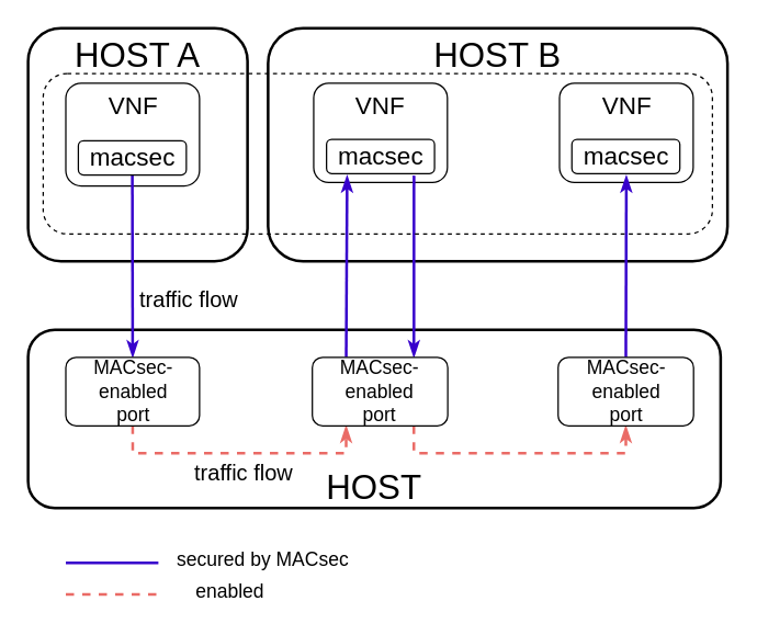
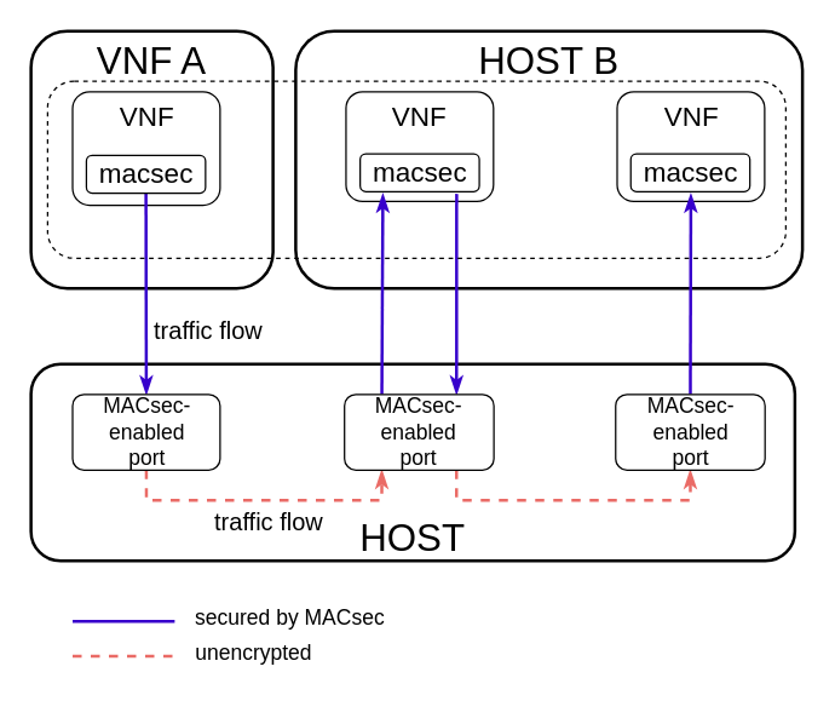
- <mxCell id="6" value="HOST A" style="rounded=1;whiteSpace=wrap;html=1;fontSize=25;strokeWidth=2;spacing=0;spacingBottom=0;fillColor=none;verticalAlign=top;" parent="1" vertex="1"><mxGeometry x="20" y="20" width="160" height="170" as="geometry" /></mxCell>
+ <mxCell id="6" value="VNF A" style="rounded=1;whiteSpace=wrap;html=1;fontSize=25;strokeWidth=2;spacing=0;spacingBottom=0;fillColor=none;verticalAlign=top;" parent="1" vertex="1"><mxGeometry x="20" y="20" width="160" height="170" as="geometry" /></mxCell>
- <mxCell id="20" value="enabled" style="text;html=1;align=center;verticalAlign=middle;resizable=0;points=[];autosize=1;fontSize=14;" parent="1" vertex="1"><mxGeometry x="122" y="421" width="90" height="20" as="geometry" /></mxCell>
+ <mxCell id="20" value="unencrypted" style="text;html=1;align=center;verticalAlign=middle;resizable=0;points=[];autosize=1;fontSize=14;" parent="1" vertex="1"><mxGeometry x="122" y="421" width="90" height="20" as="geometry" /></mxCell>
